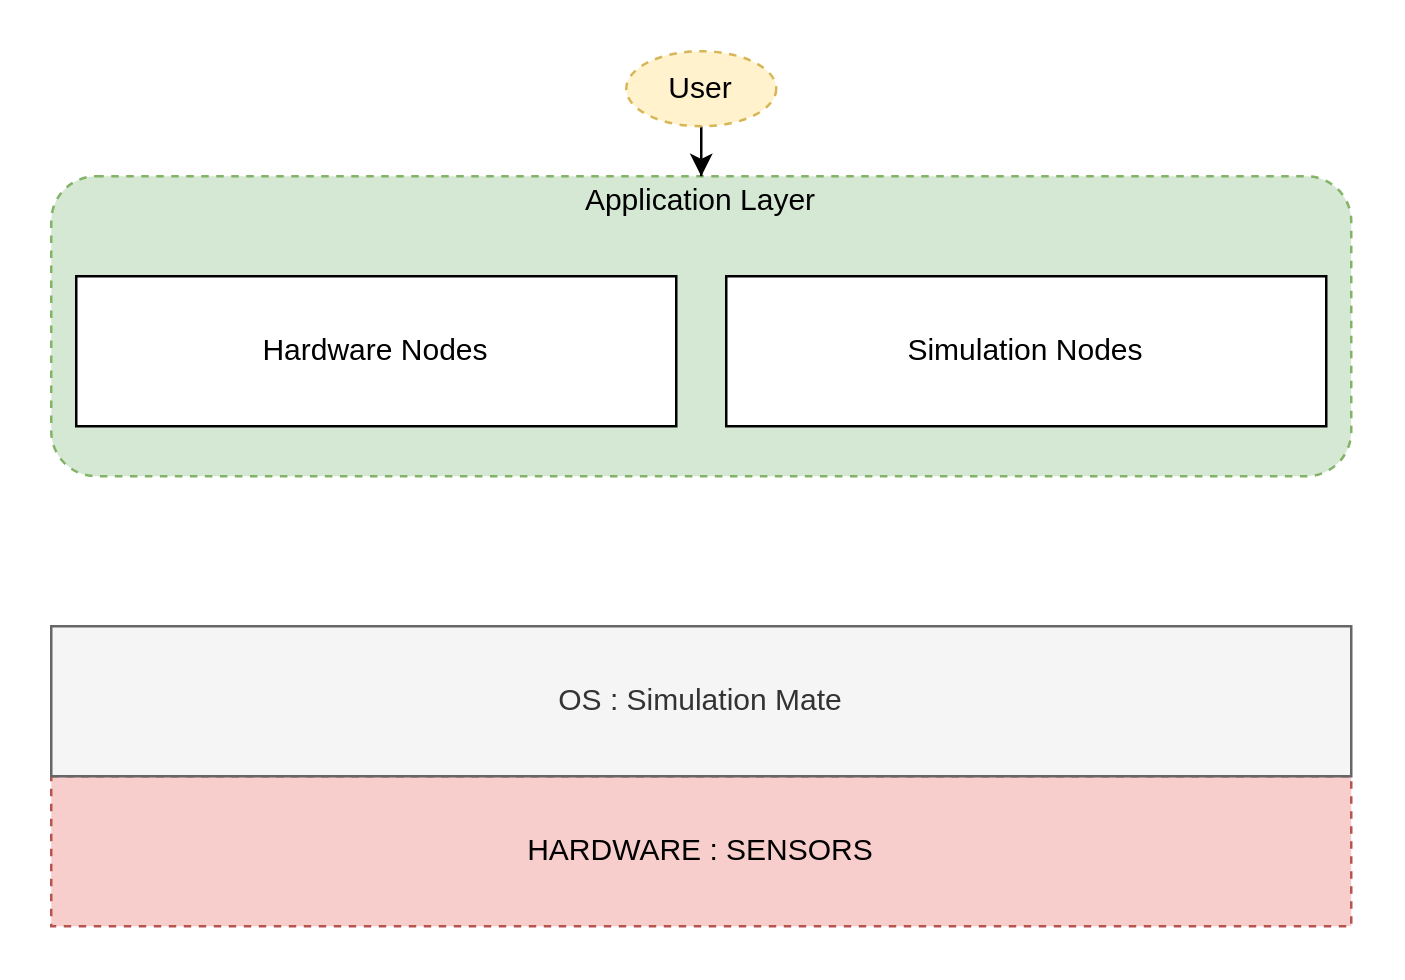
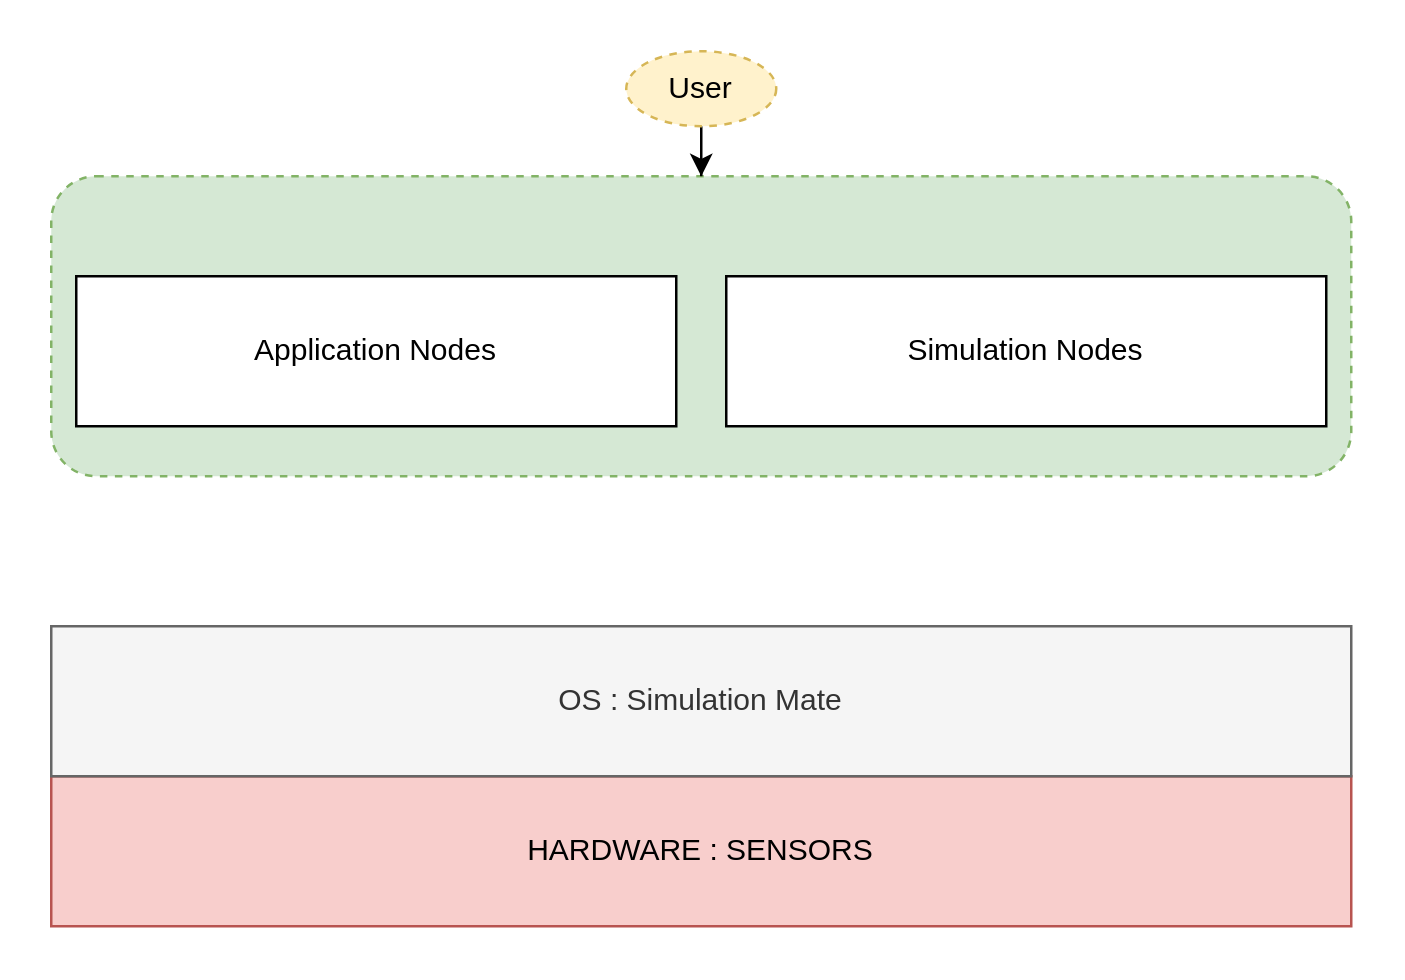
- <mxCell id="7" value="Application Layer" style="text;html=1;strokeColor=none;fillColor=none;align=center;verticalAlign=middle;whiteSpace=wrap;rounded=0;dashed=1;" vertex="1" parent="1"><mxGeometry x="212" y="70" width="136" height="20" as="geometry" /></mxCell>
- <mxCell id="5" value="Hardware Nodes" style="rounded=0;whiteSpace=wrap;html=1;" vertex="1" parent="1"><mxGeometry x="30" y="110" width="240" height="60" as="geometry" /></mxCell>
+ <mxCell id="5" value="Application Nodes" style="rounded=0;whiteSpace=wrap;html=1;" vertex="1" parent="1"><mxGeometry x="30" y="110" width="240" height="60" as="geometry" /></mxCell>
- <mxCell id="3" value="HARDWARE : SENSORS" style="rounded=0;whiteSpace=wrap;html=1;fillColor=#f8cecc;strokeColor=#b85450;dashed=1;" vertex="1" parent="1"><mxGeometry x="20" y="310" width="520" height="60" as="geometry" /></mxCell>
+ <mxCell id="3" value="HARDWARE : SENSORS" style="rounded=0;whiteSpace=wrap;html=1;fillColor=#f8cecc;strokeColor=#b85450;" vertex="1" parent="1"><mxGeometry x="20" y="310" width="520" height="60" as="geometry" /></mxCell>
